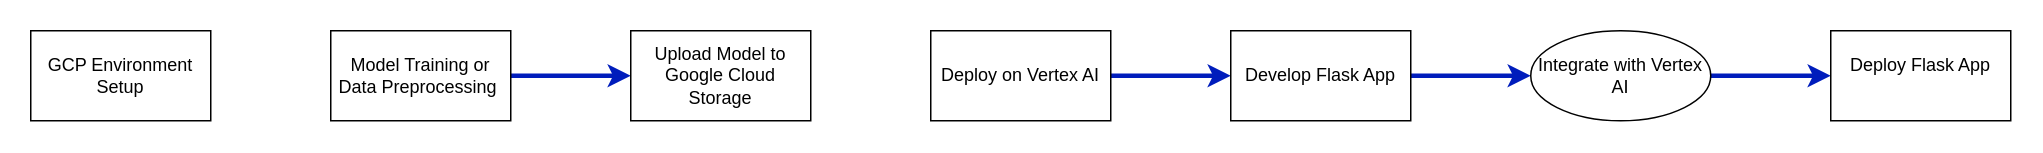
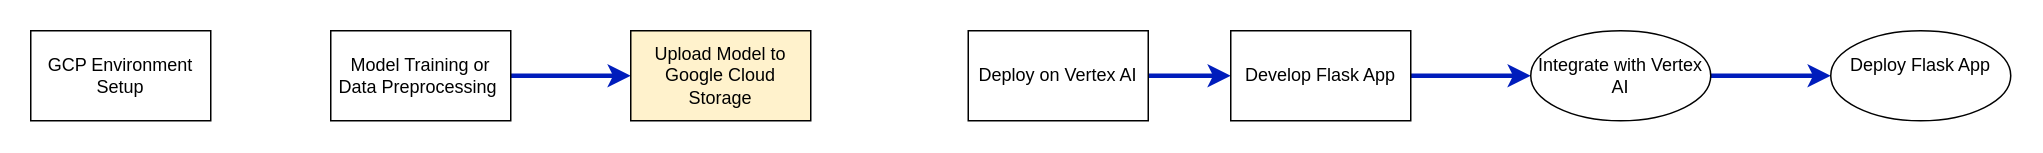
- <mxCell id="5" value="Upload Model to Google Cloud Storage" style="rounded=0;whiteSpace=wrap;html=1;" parent="1" vertex="1"><mxGeometry x="420" y="20" width="120" height="60" as="geometry" /></mxCell>
+ <mxCell id="5" value="Upload Model to Google Cloud Storage" style="rounded=0;whiteSpace=wrap;html=1;fillColor=#fff2cc;" parent="1" vertex="1"><mxGeometry x="420" y="20" width="120" height="60" as="geometry" /></mxCell>
- <mxCell id="7" value="Deploy on Vertex AI" style="rounded=0;whiteSpace=wrap;html=1;" parent="1" vertex="1"><mxGeometry x="620" y="20" width="120" height="60" as="geometry" /></mxCell>
+ <mxCell id="7" value="Deploy on Vertex AI" style="rounded=0;whiteSpace=wrap;html=1;" parent="1" vertex="1"><mxGeometry x="645" y="20" width="120" height="60" as="geometry" /></mxCell>
- <mxCell id="12" value="&#10;Deploy Flask App&#10;&#10;" style="rounded=0;whiteSpace=wrap;html=1;" parent="1" vertex="1"><mxGeometry x="1220" y="20" width="120" height="60" as="geometry" /></mxCell>
+ <mxCell id="12" value="&#10;Deploy Flask App&#10;&#10;" style="ellipse;whiteSpace=wrap;html=1;" parent="1" vertex="1"><mxGeometry x="1220" y="20" width="120" height="60" as="geometry" /></mxCell>
